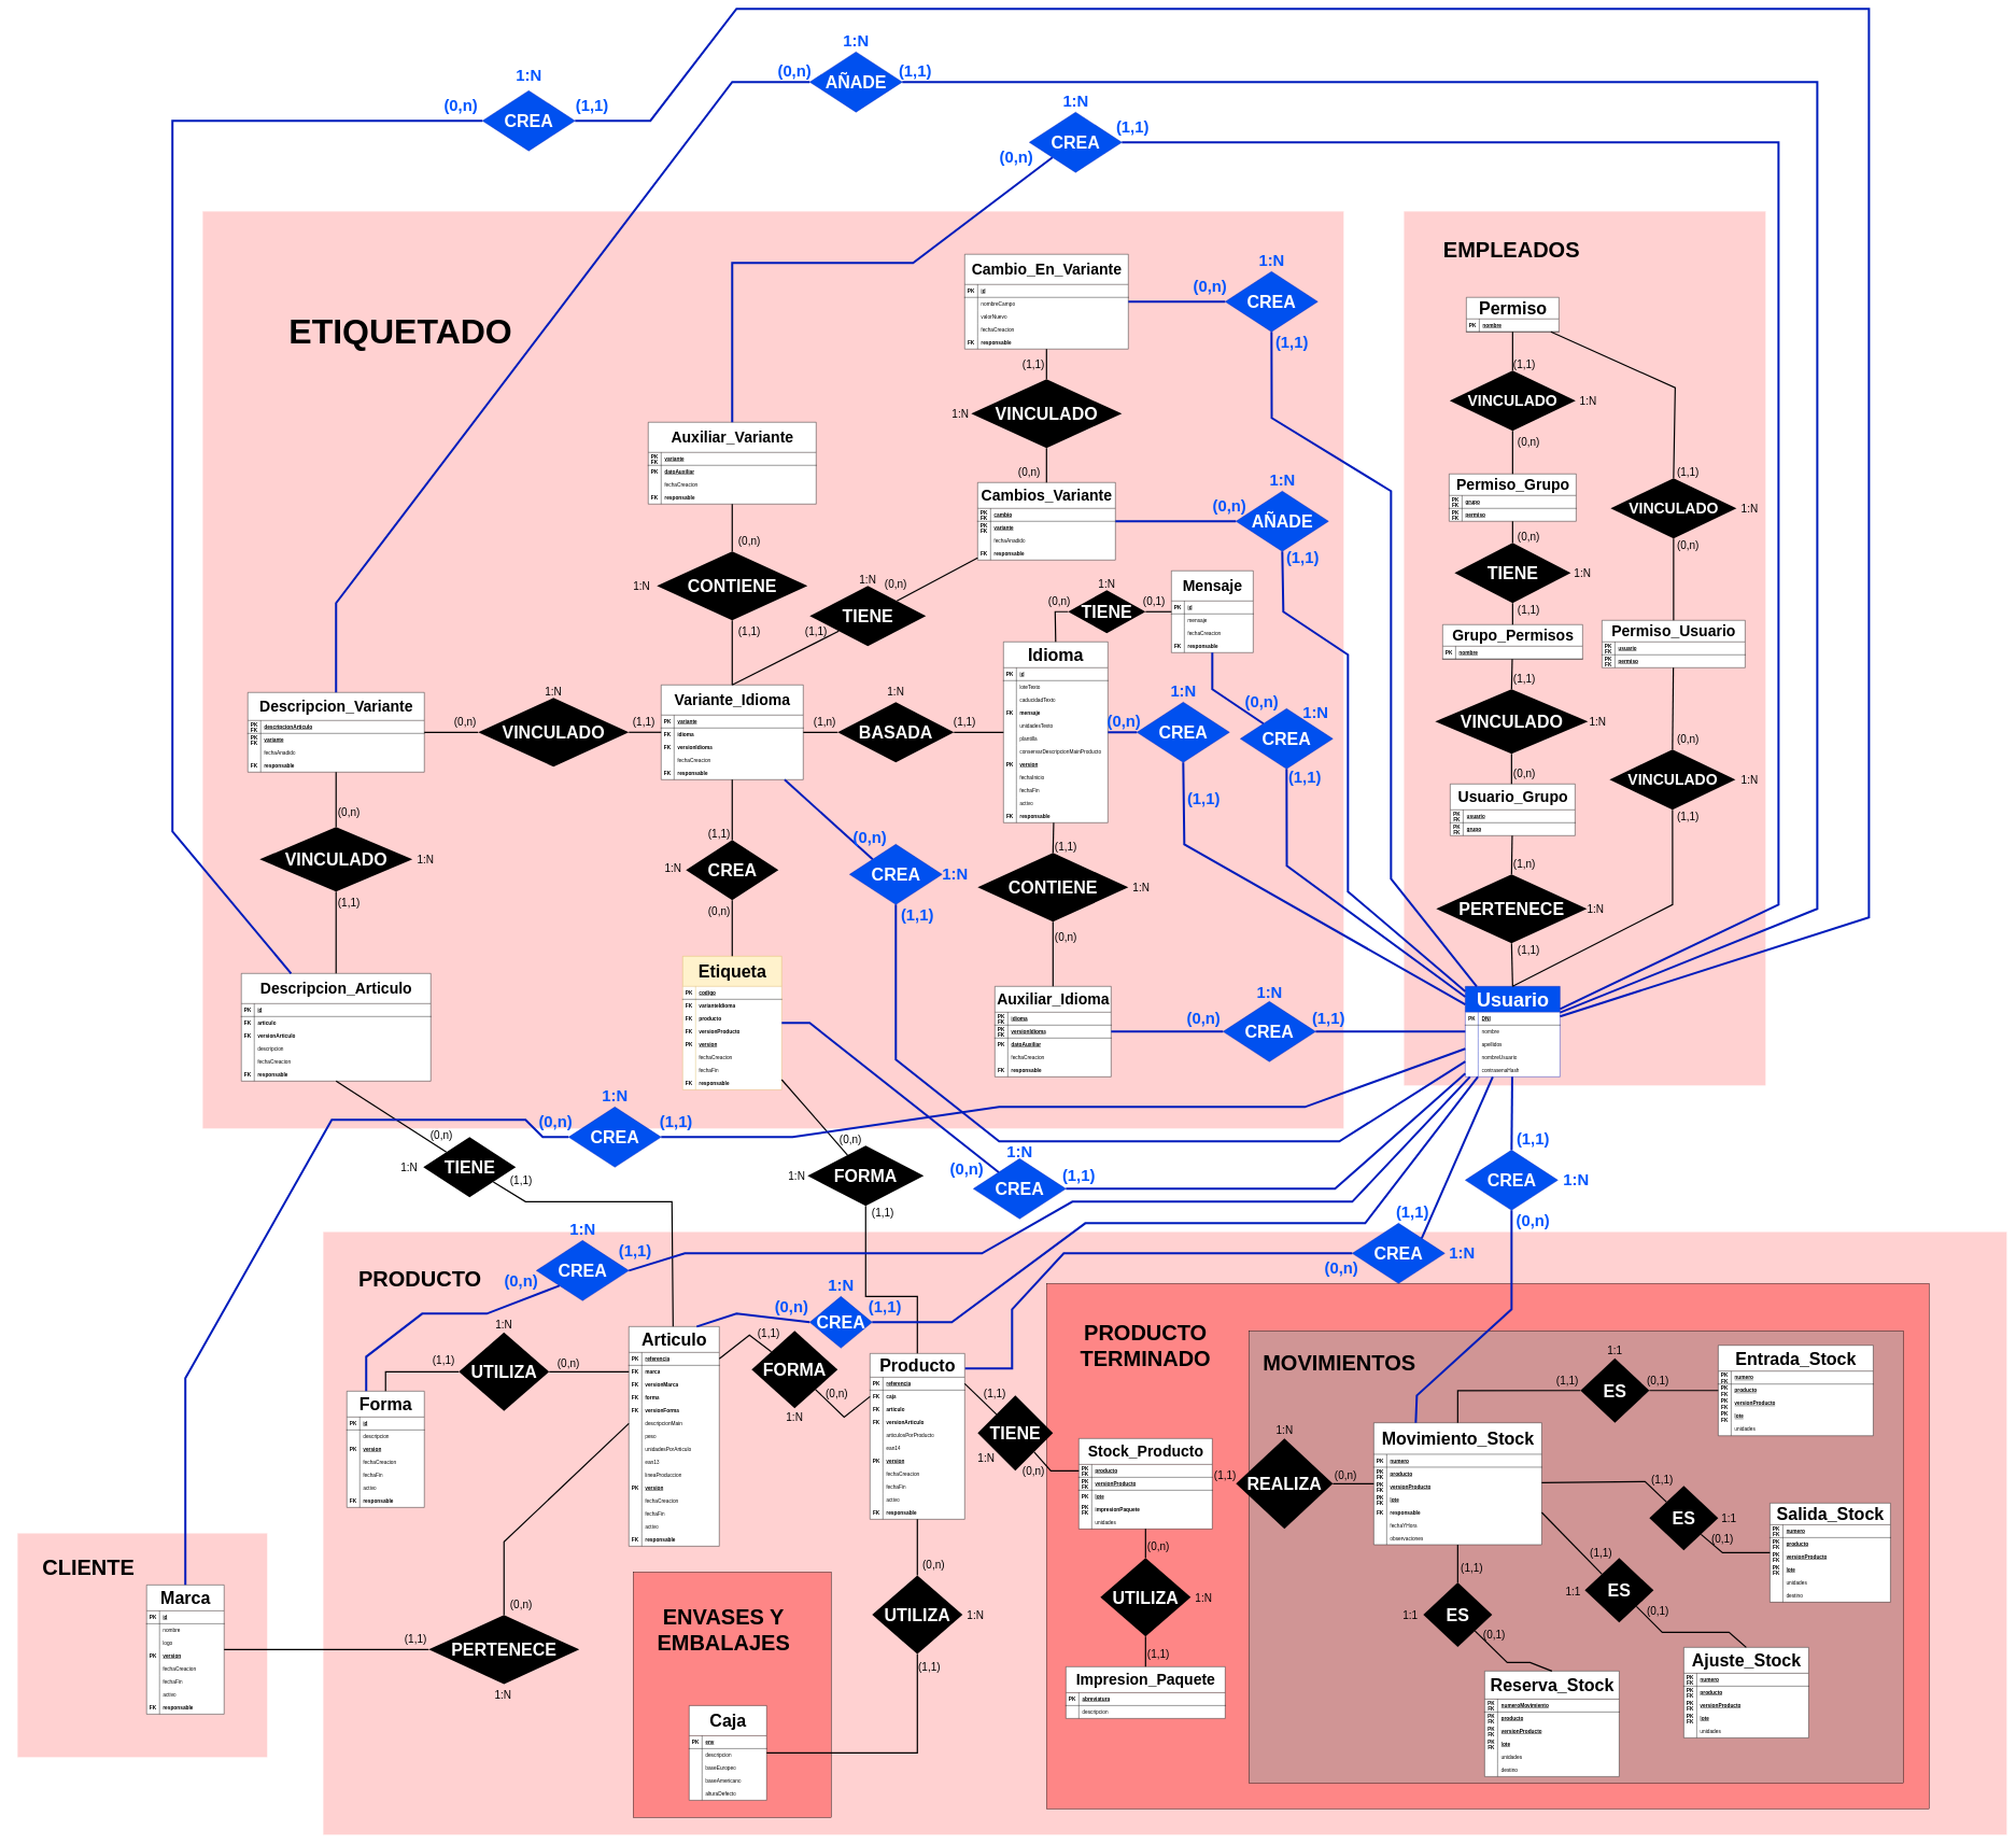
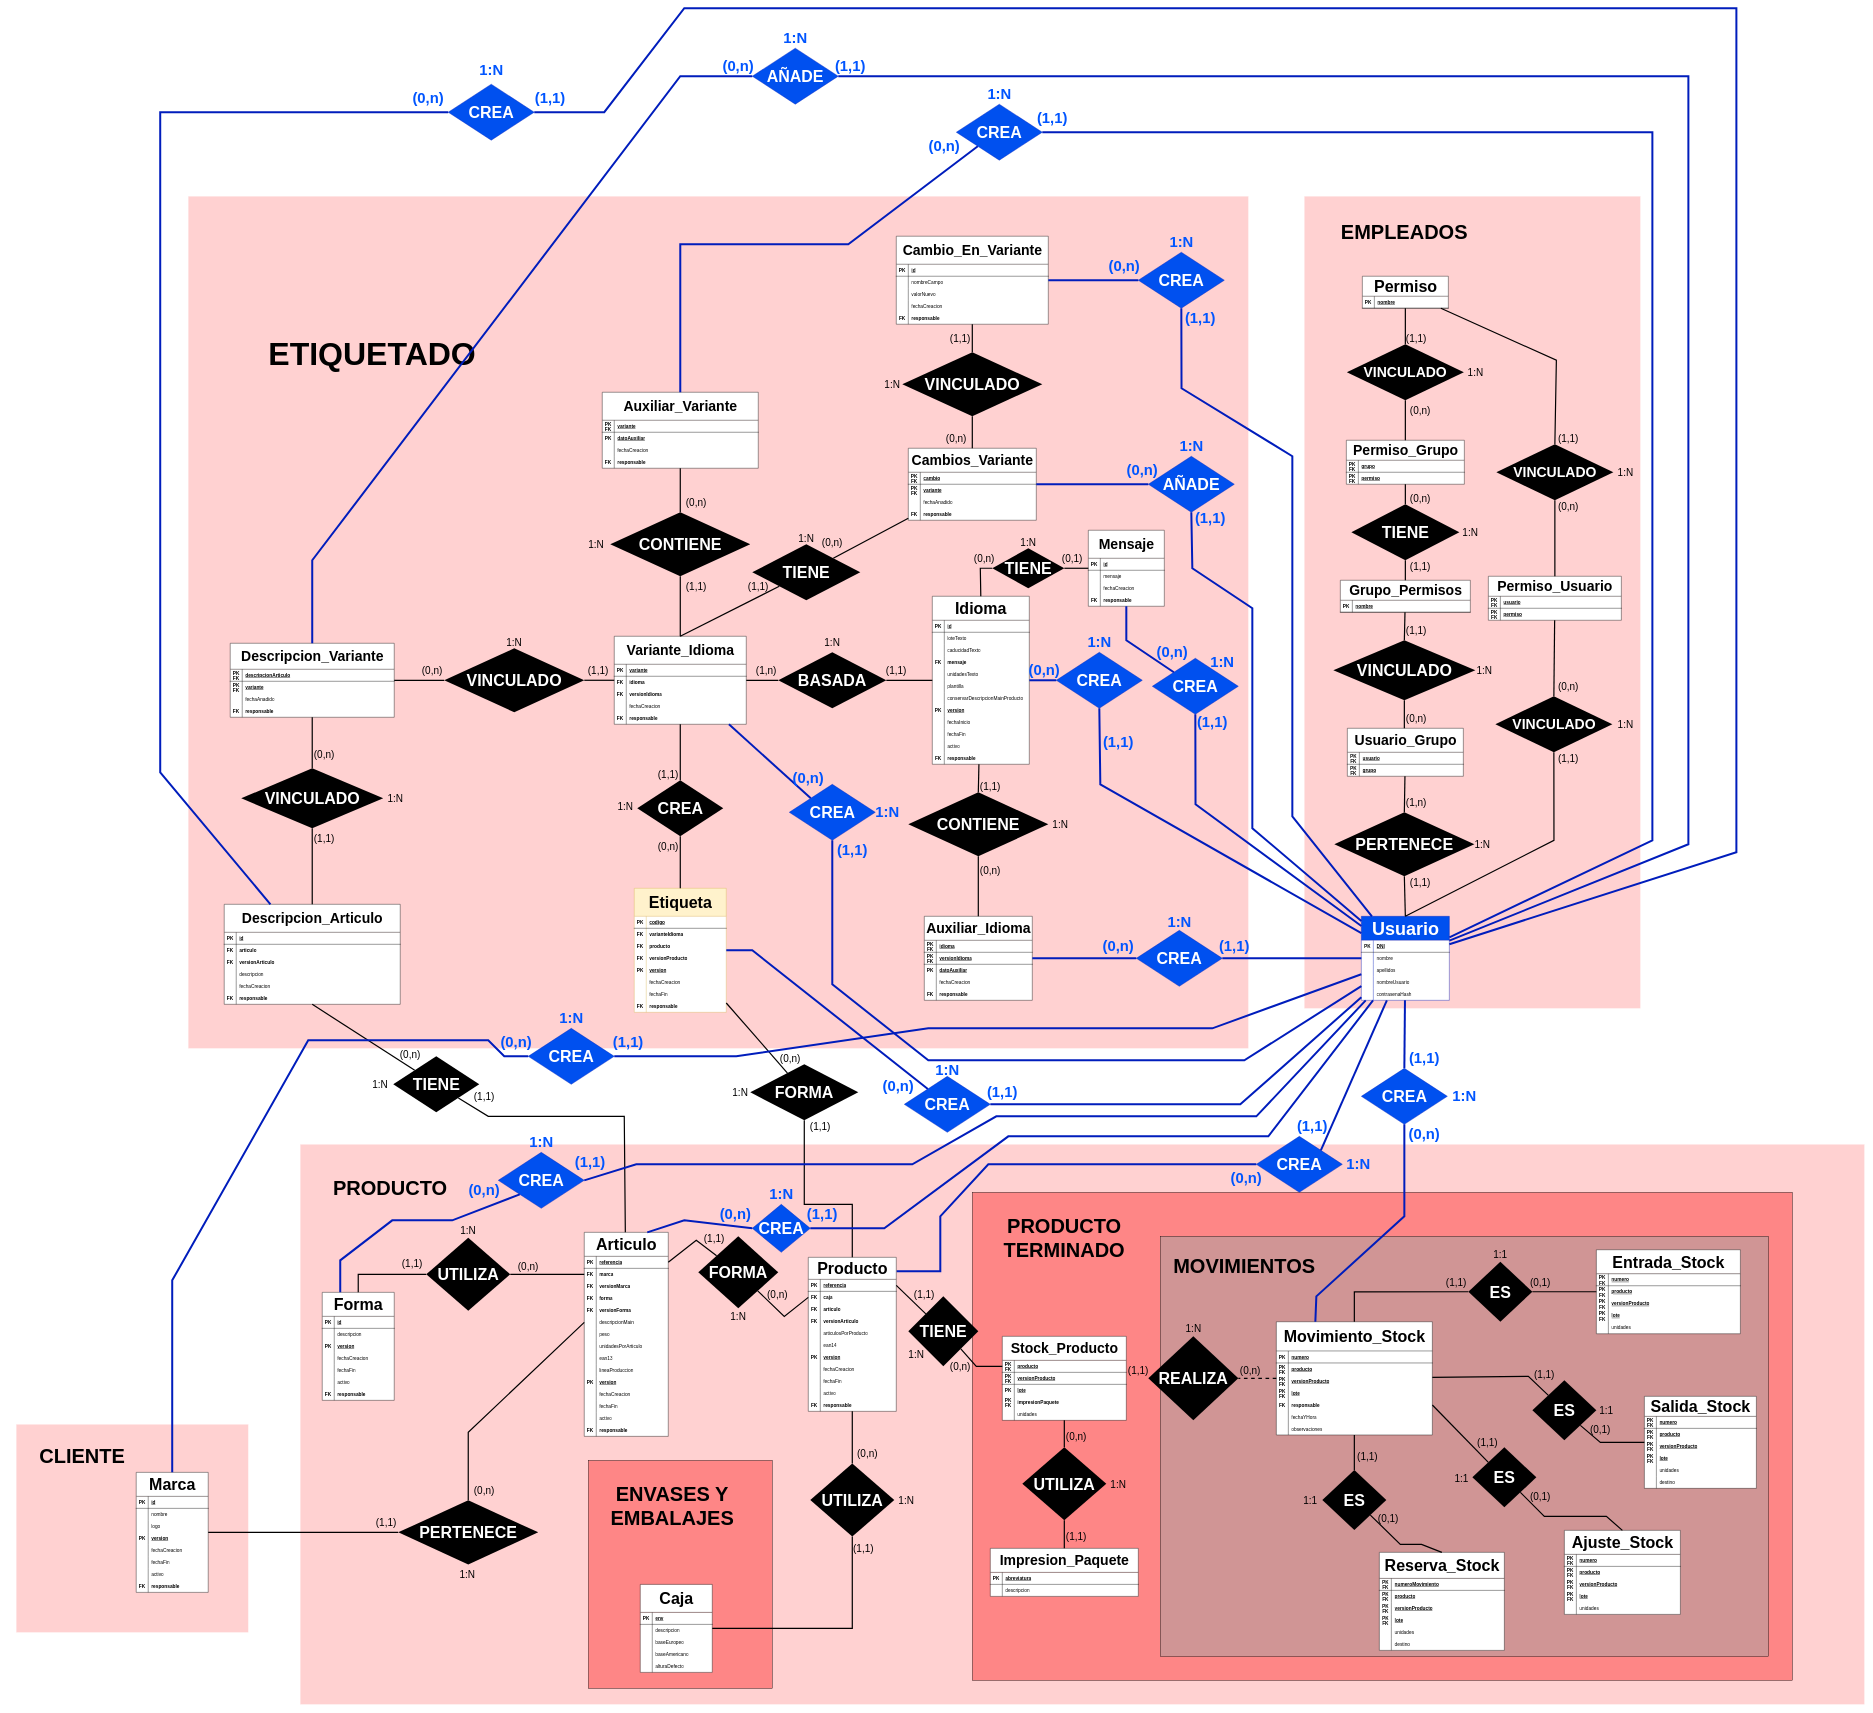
- <mxCell id="3" value="&lt;font style=&quot;font-size: 80px;&quot;&gt;ETIQUETADO&lt;/font&gt;" style="text;html=1;align=center;verticalAlign=middle;whiteSpace=wrap;rounded=0;fontStyle=1" parent="1" vertex="1"><mxGeometry x="640" y="680" width="580" height="180" as="geometry" /></mxCell>
+ <mxCell id="3" value="&lt;font style=&quot;font-size: 80px;&quot;&gt;ETIQUETADO&lt;/font&gt;" style="text;html=1;align=center;verticalAlign=middle;whiteSpace=wrap;rounded=0;fontStyle=1" parent="1" vertex="1"><mxGeometry x="640" y="795" width="580" height="180" as="geometry" /></mxCell>
- <mxCell id="11" value="&lt;span style=&quot;font-size: 50px;&quot;&gt;PRODUCTO TERMINADO&lt;/span&gt;" style="text;html=1;align=center;verticalAlign=middle;whiteSpace=wrap;rounded=0;fontStyle=1" parent="1" vertex="1"><mxGeometry x="2460" y="3040" width="400" height="170" as="geometry" /></mxCell>
+ <mxCell id="11" value="&lt;span style=&quot;font-size: 50px;&quot;&gt;PRODUCTO TERMINADO&lt;/span&gt;" style="text;html=1;align=center;verticalAlign=middle;whiteSpace=wrap;rounded=0;fontStyle=1" parent="1" vertex="1"><mxGeometry x="2460" y="3010" width="400" height="170" as="geometry" /></mxCell>
- <mxCell id="541" value="" style="endArrow=none;html=1;rounded=0;strokeWidth=3;entryX=1;entryY=0.5;entryDx=0;entryDy=0;" parent="1" source="182" target="540" edge="1"><mxGeometry width="50" height="50" relative="1" as="geometry"><mxPoint x="2680" y="3638" as="sourcePoint" /><mxPoint x="2680" y="3570" as="targetPoint" /></mxGeometry></mxCell>
+ <mxCell id="541" value="" style="endArrow=none;html=1;rounded=0;strokeWidth=3;entryX=1;entryY=0.5;entryDx=0;entryDy=0;dashed=1;" parent="1" source="182" target="540" edge="1"><mxGeometry width="50" height="50" relative="1" as="geometry"><mxPoint x="2680" y="3638" as="sourcePoint" /><mxPoint x="2680" y="3570" as="targetPoint" /></mxGeometry></mxCell>
- <mxCell id="13" value="&lt;span style=&quot;font-size: 50px;&quot;&gt;ENVASES Y EMBALAJES&lt;/span&gt;" style="text;html=1;align=center;verticalAlign=middle;whiteSpace=wrap;rounded=0;fontStyle=1" parent="1" vertex="1"><mxGeometry x="1480" y="3700" width="400" height="170" as="geometry" /></mxCell>
+ <mxCell id="13" value="&lt;span style=&quot;font-size: 50px;&quot;&gt;ENVASES Y EMBALAJES&lt;/span&gt;" style="text;html=1;align=center;verticalAlign=middle;whiteSpace=wrap;rounded=0;fontStyle=1" parent="1" vertex="1"><mxGeometry x="1480" y="3680" width="400" height="170" as="geometry" /></mxCell>
